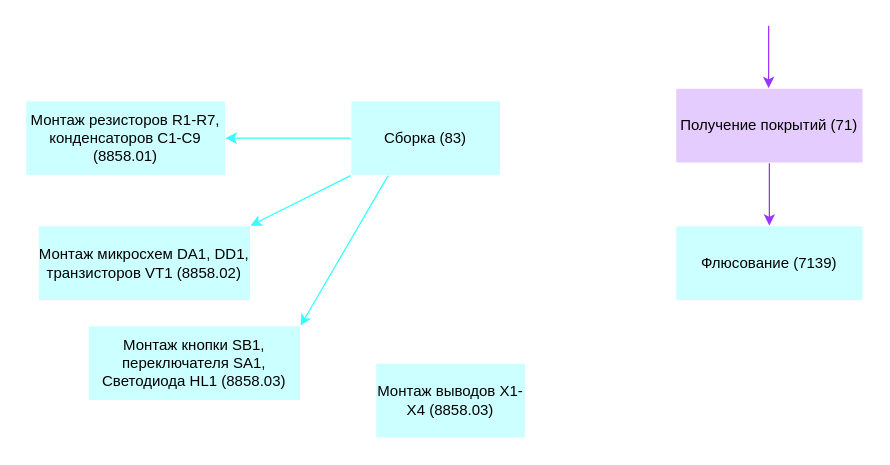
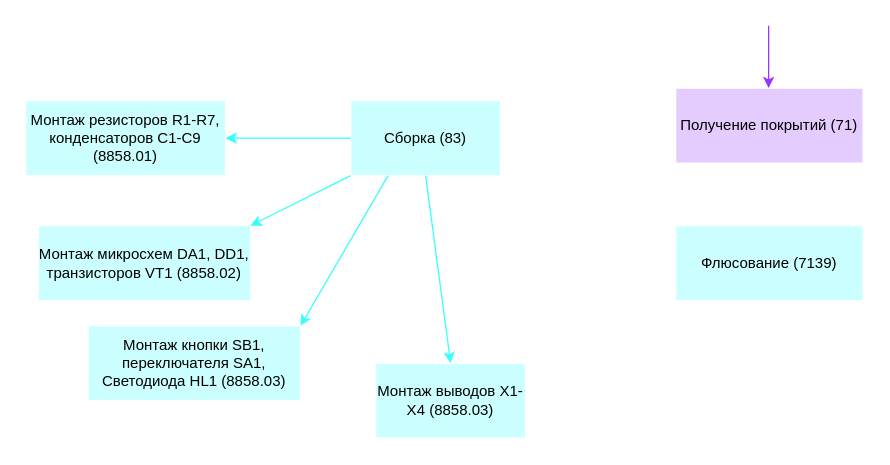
- <mxCell id="13" value="" style="endArrow=classic;html=1;rounded=0;strokeColor=#9933FF;exitX=0.5;exitY=1;exitDx=0;exitDy=0;entryX=0.5;entryY=0;entryDx=0;entryDy=0;" edge="1" parent="1" source="11" target="12"><mxGeometry width="50" height="50" relative="1" as="geometry"><mxPoint x="470" y="250" as="sourcePoint" /><mxPoint x="520" y="200" as="targetPoint" /></mxGeometry></mxCell>
+ <mxCell id="10" value="" style="endArrow=classic;html=1;rounded=0;entryX=0.5;entryY=0;entryDx=0;entryDy=0;exitX=0.5;exitY=1;exitDx=0;exitDy=0;strokeColor=#33FFFF;" edge="1" parent="1" source="2" target="5"><mxGeometry width="50" height="50" relative="1" as="geometry"><mxPoint x="390" y="200" as="sourcePoint" /><mxPoint x="290" y="200" as="targetPoint" /></mxGeometry></mxCell>
